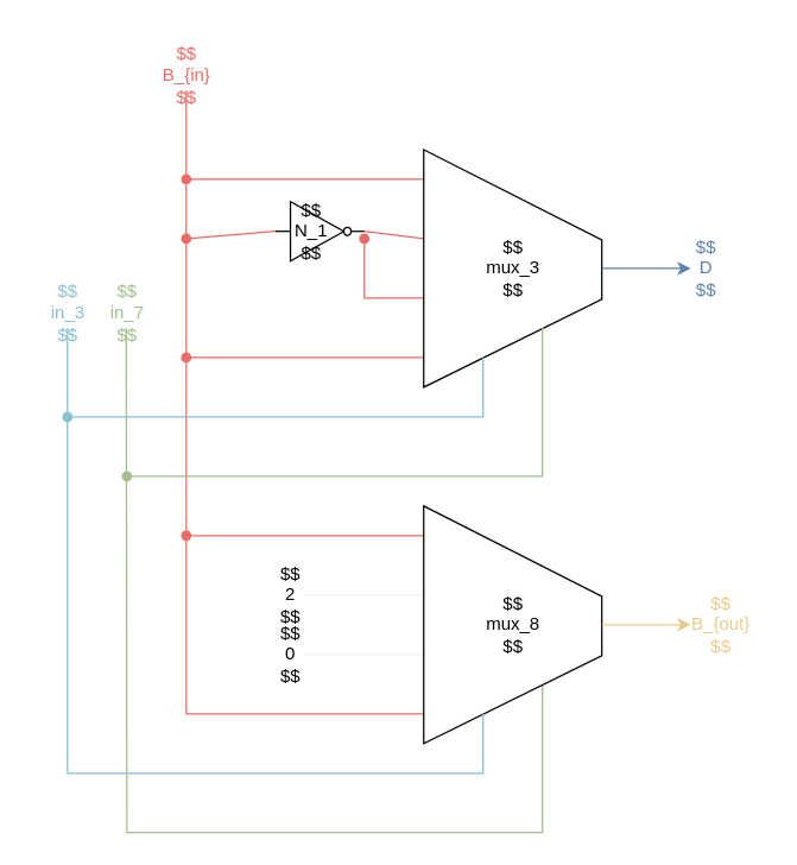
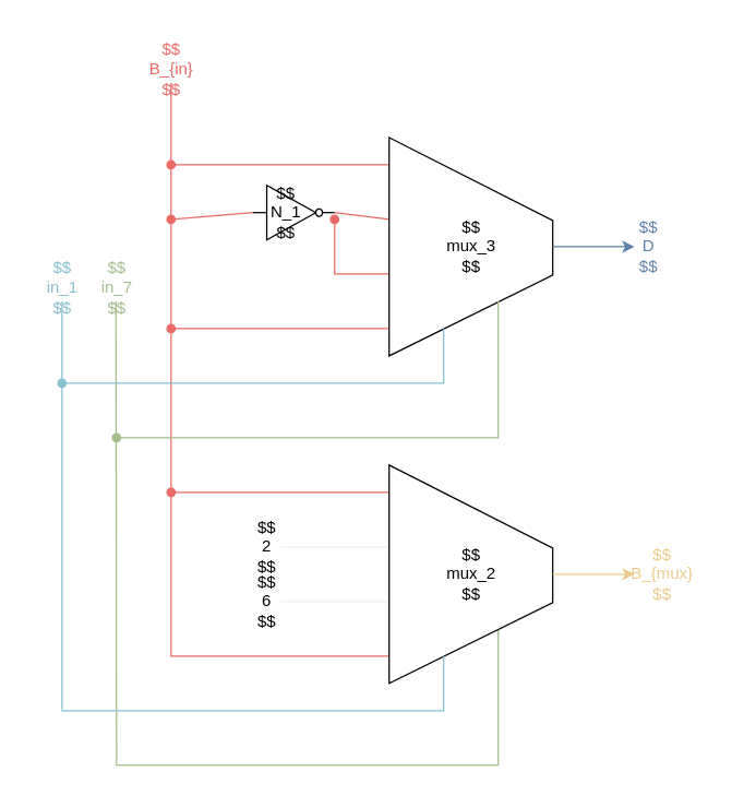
- <mxCell id="21" value="$$&lt;br&gt;in_3&lt;br&gt;$$" style="text;html=1;align=center;verticalAlign=middle;resizable=0;points=[];autosize=1;strokeColor=none;fillColor=none;fontColor=#88C0D0;" parent="1" vertex="1"><mxGeometry x="20" y="180" width="50" height="60" as="geometry" /></mxCell>
+ <mxCell id="21" value="$$&lt;br&gt;in_1&lt;br&gt;$$" style="text;html=1;align=center;verticalAlign=middle;resizable=0;points=[];autosize=1;strokeColor=none;fillColor=none;fontColor=#88C0D0;" parent="1" vertex="1"><mxGeometry x="20" y="180" width="50" height="60" as="geometry" /></mxCell>
- <mxCell id="19" value="$$&lt;br&gt;mux_8&lt;br&gt;$$" style="verticalLabelPosition=middle;verticalAlign=middle;html=1;shape=mxgraph.basic.polygon;polyCoords=[[0,0],[0,0],[1,0.38],[1,0.63],[0,1],[0,1],[0,1],[0,0]];polyline=0;connectable=0;allowArrows=0;labelPosition=center;align=center;" parent="1" vertex="1"><mxGeometry x="285" y="340" width="120" height="160" as="geometry" /></mxCell>
+ <mxCell id="19" value="$$&lt;br&gt;mux_2&lt;br&gt;$$" style="verticalLabelPosition=middle;verticalAlign=middle;html=1;shape=mxgraph.basic.polygon;polyCoords=[[0,0],[0,0],[1,0.38],[1,0.63],[0,1],[0,1],[0,1],[0,0]];polyline=0;connectable=0;allowArrows=0;labelPosition=center;align=center;" parent="1" vertex="1"><mxGeometry x="285" y="340" width="120" height="160" as="geometry" /></mxCell>
- <mxCell id="25" value="$$&lt;br&gt;B_{out}&lt;br&gt;$$" style="text;html=1;align=center;verticalAlign=middle;resizable=0;points=[];autosize=1;strokeColor=none;fillColor=none;fontColor=#EBCB8B;" parent="1" vertex="1"><mxGeometry x="455" y="390" width="60" height="60" as="geometry" /></mxCell>
+ <mxCell id="25" value="$$&lt;br&gt;B_{mux}&lt;br&gt;$$" style="text;html=1;align=center;verticalAlign=middle;resizable=0;points=[];autosize=1;strokeColor=none;fillColor=none;fontColor=#EBCB8B;" parent="1" vertex="1"><mxGeometry x="455" y="390" width="60" height="60" as="geometry" /></mxCell>
- <mxCell id="5" value="$$&lt;br&gt;0&lt;br&gt;$$" style="text;html=1;align=center;verticalAlign=middle;resizable=0;points=[];autosize=1;strokeColor=none;fillColor=none;" parent="1" vertex="1"><mxGeometry x="175" y="410" width="40" height="60" as="geometry" /></mxCell>
+ <mxCell id="5" value="$$&lt;br&gt;6&lt;br&gt;$$" style="text;html=1;align=center;verticalAlign=middle;resizable=0;points=[];autosize=1;strokeColor=none;fillColor=none;" parent="1" vertex="1"><mxGeometry x="175" y="410" width="40" height="60" as="geometry" /></mxCell>
